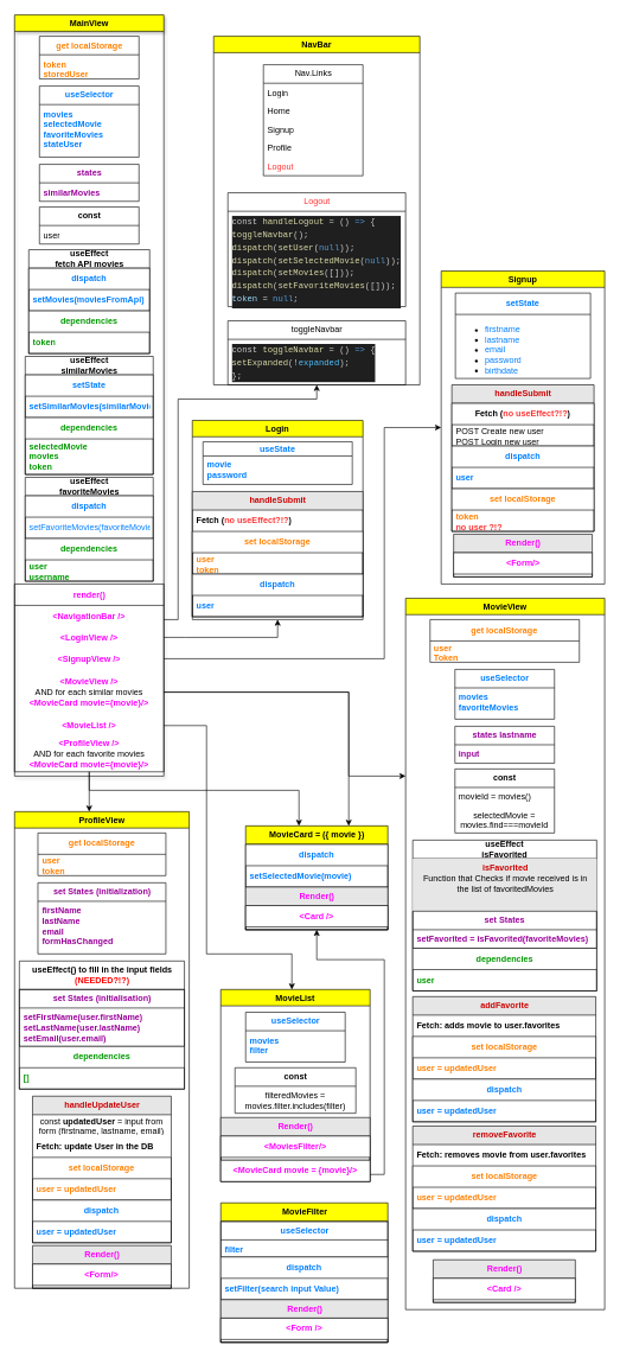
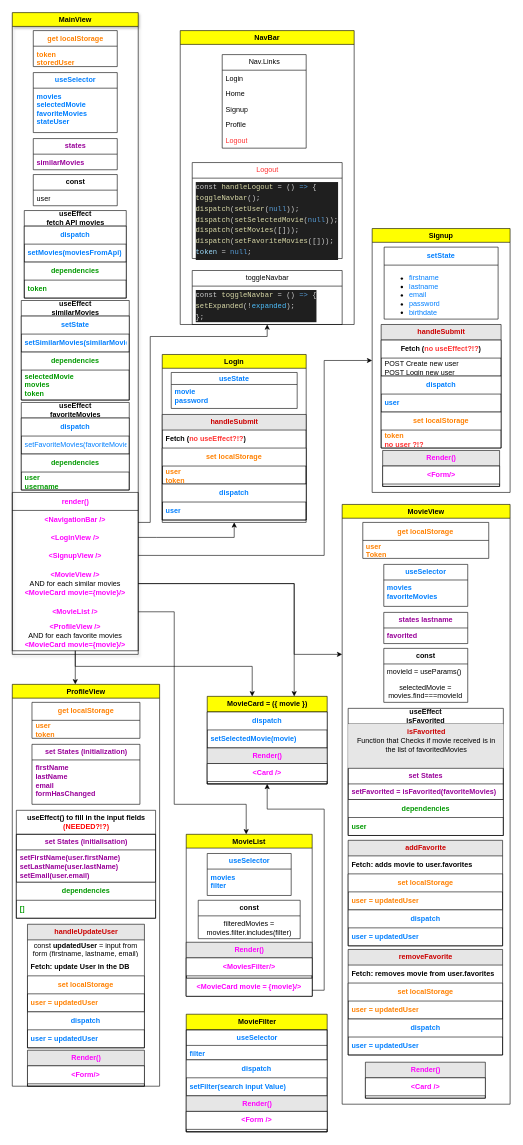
- <mxCell id="73" value="&lt;font color=&quot;#990099&quot;&gt;&lt;b&gt;input&lt;/b&gt;&lt;/font&gt;" style="text;strokeColor=none;fillColor=none;align=left;verticalAlign=top;spacingLeft=4;spacingRight=4;overflow=hidden;rotatable=0;points=[[0,0.5],[1,0.5]];portConstraint=eastwest;whiteSpace=wrap;html=1;" vertex="1" parent="72"><mxGeometry y="26" width="140" height="26" as="geometry" /></mxCell>
+ <mxCell id="73" value="&lt;font color=&quot;#990099&quot;&gt;&lt;b&gt;favorited&lt;/b&gt;&lt;/font&gt;" style="text;strokeColor=none;fillColor=none;align=left;verticalAlign=top;spacingLeft=4;spacingRight=4;overflow=hidden;rotatable=0;points=[[0,0.5],[1,0.5]];portConstraint=eastwest;whiteSpace=wrap;html=1;" vertex="1" parent="72"><mxGeometry y="26" width="140" height="26" as="geometry" /></mxCell>
- <mxCell id="93" value="movieId = movies()" style="text;strokeColor=none;fillColor=none;align=left;verticalAlign=top;spacingLeft=4;spacingRight=4;overflow=hidden;rotatable=0;points=[[0,0.5],[1,0.5]];portConstraint=eastwest;whiteSpace=wrap;html=1;" vertex="1" parent="92"><mxGeometry y="26" width="140" height="26" as="geometry" /></mxCell>
+ <mxCell id="93" value="movieId = useParams()" style="text;strokeColor=none;fillColor=none;align=left;verticalAlign=top;spacingLeft=4;spacingRight=4;overflow=hidden;rotatable=0;points=[[0,0.5],[1,0.5]];portConstraint=eastwest;whiteSpace=wrap;html=1;" vertex="1" parent="92"><mxGeometry y="26" width="140" height="26" as="geometry" /></mxCell>
